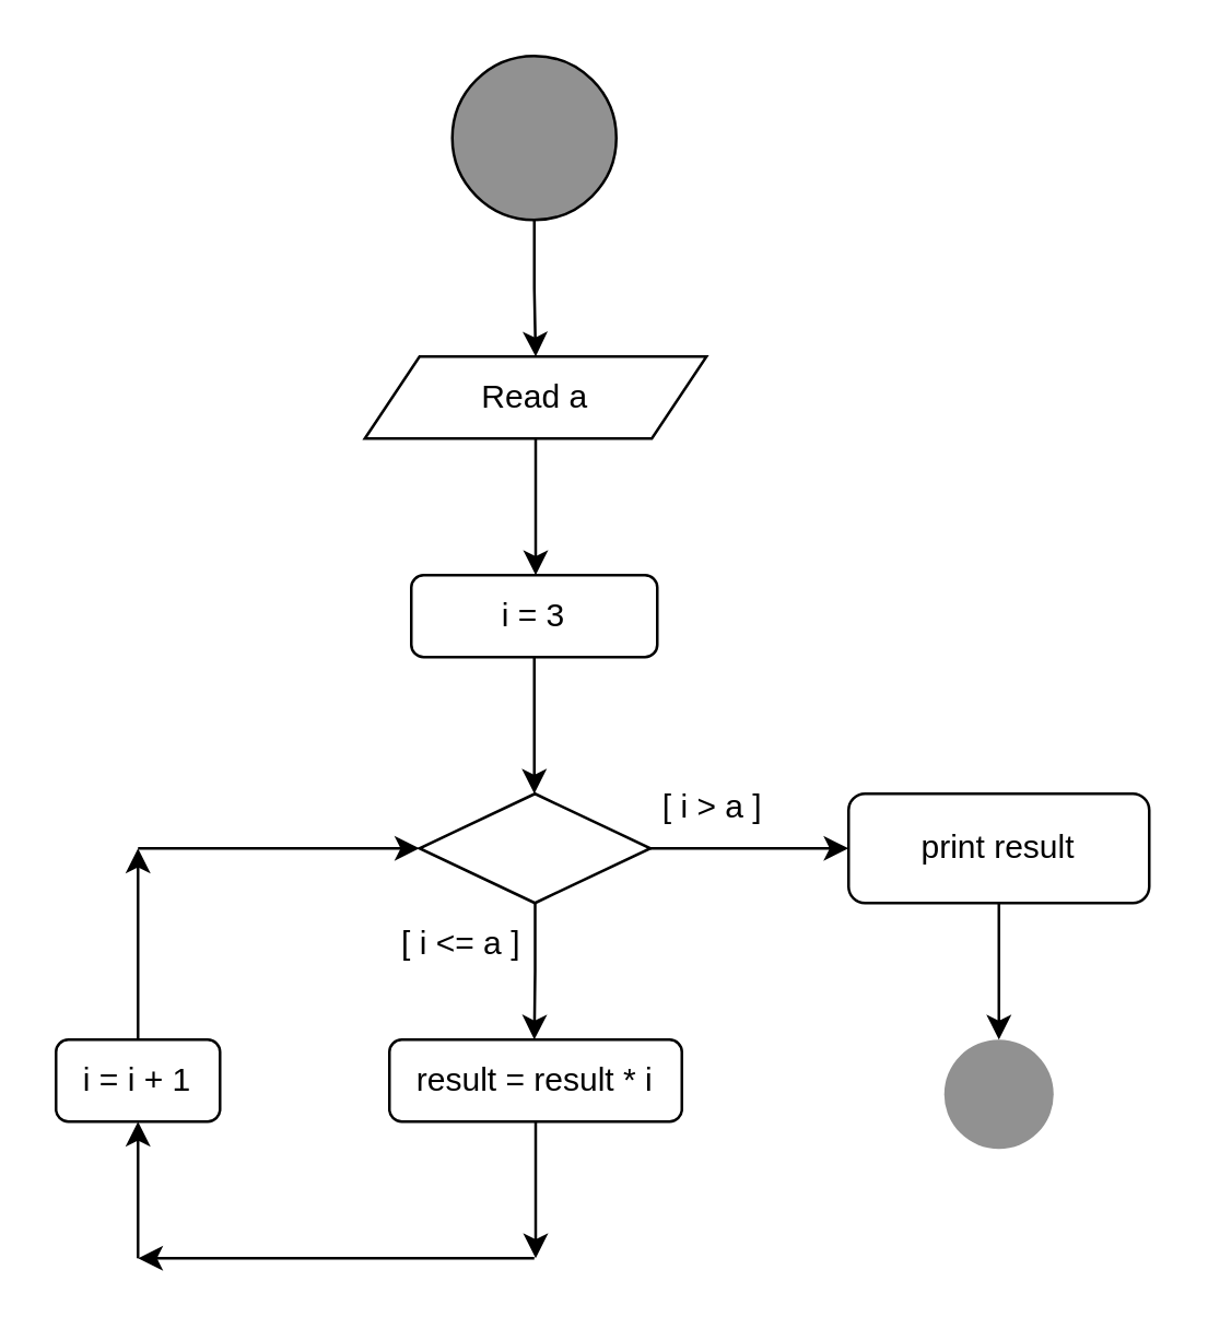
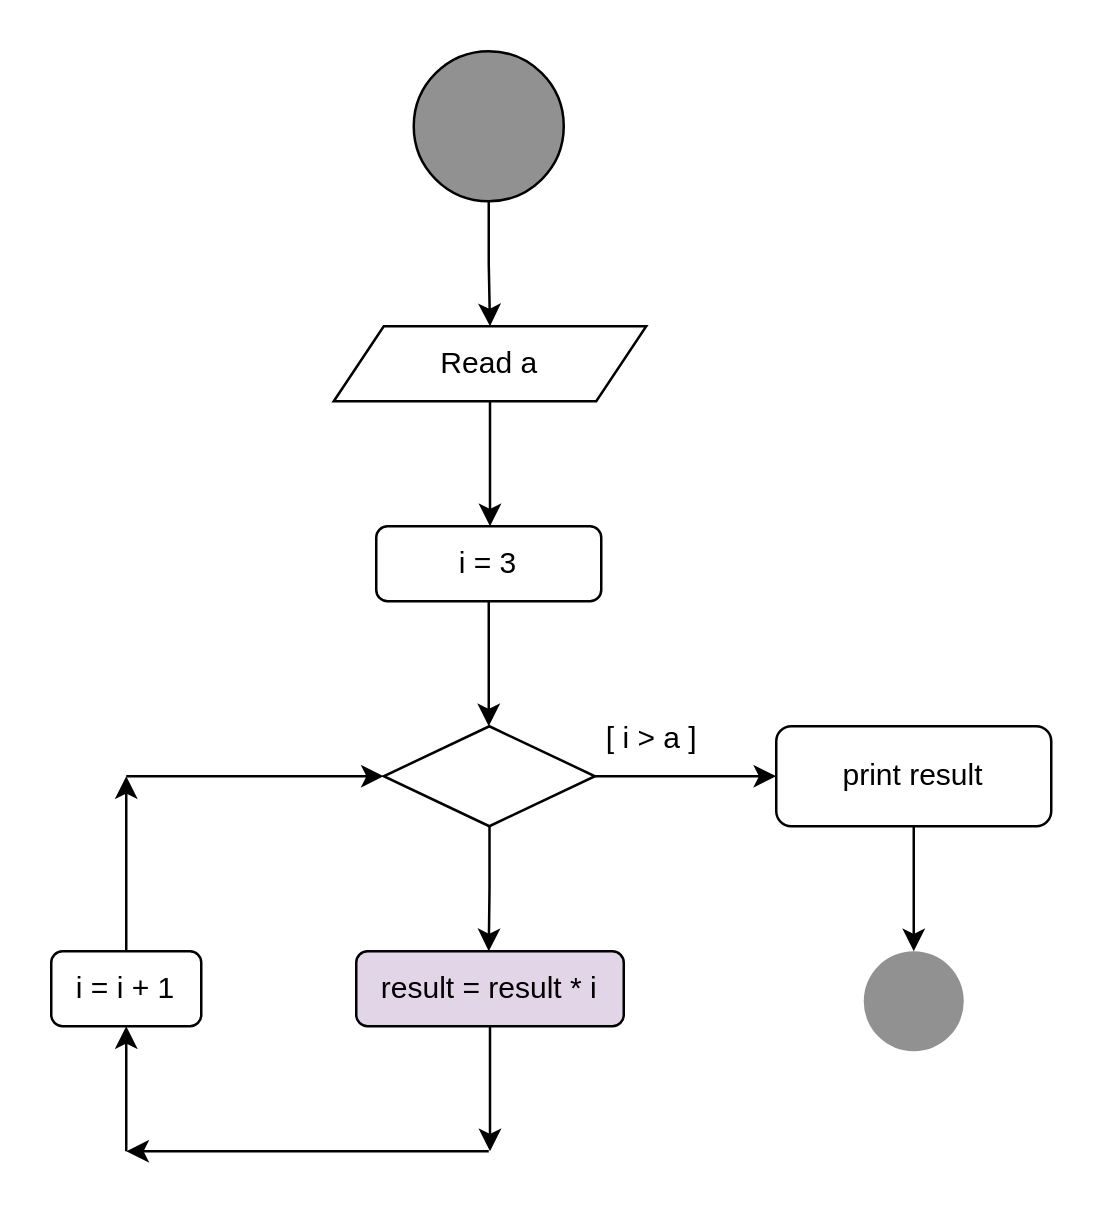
- <mxCell id="12" value="[ i &amp;lt;= a ]" style="text;html=1;align=center;verticalAlign=middle;resizable=0;points=[];autosize=1;strokeColor=none;fillColor=none;" parent="1" vertex="1"><mxGeometry x="133" y="330" width="70" height="30" as="geometry" /></mxCell>
- <mxCell id="14" value="result = result * i" style="rounded=1;whiteSpace=wrap;html=1;fillColor=#FFFFFF;" parent="1" vertex="1"><mxGeometry x="142" y="380" width="107" height="30" as="geometry" /></mxCell>
+ <mxCell id="14" value="result = result * i" style="rounded=1;whiteSpace=wrap;html=1;fillColor=#e1d5e7;" parent="1" vertex="1"><mxGeometry x="142" y="380" width="107" height="30" as="geometry" /></mxCell>
